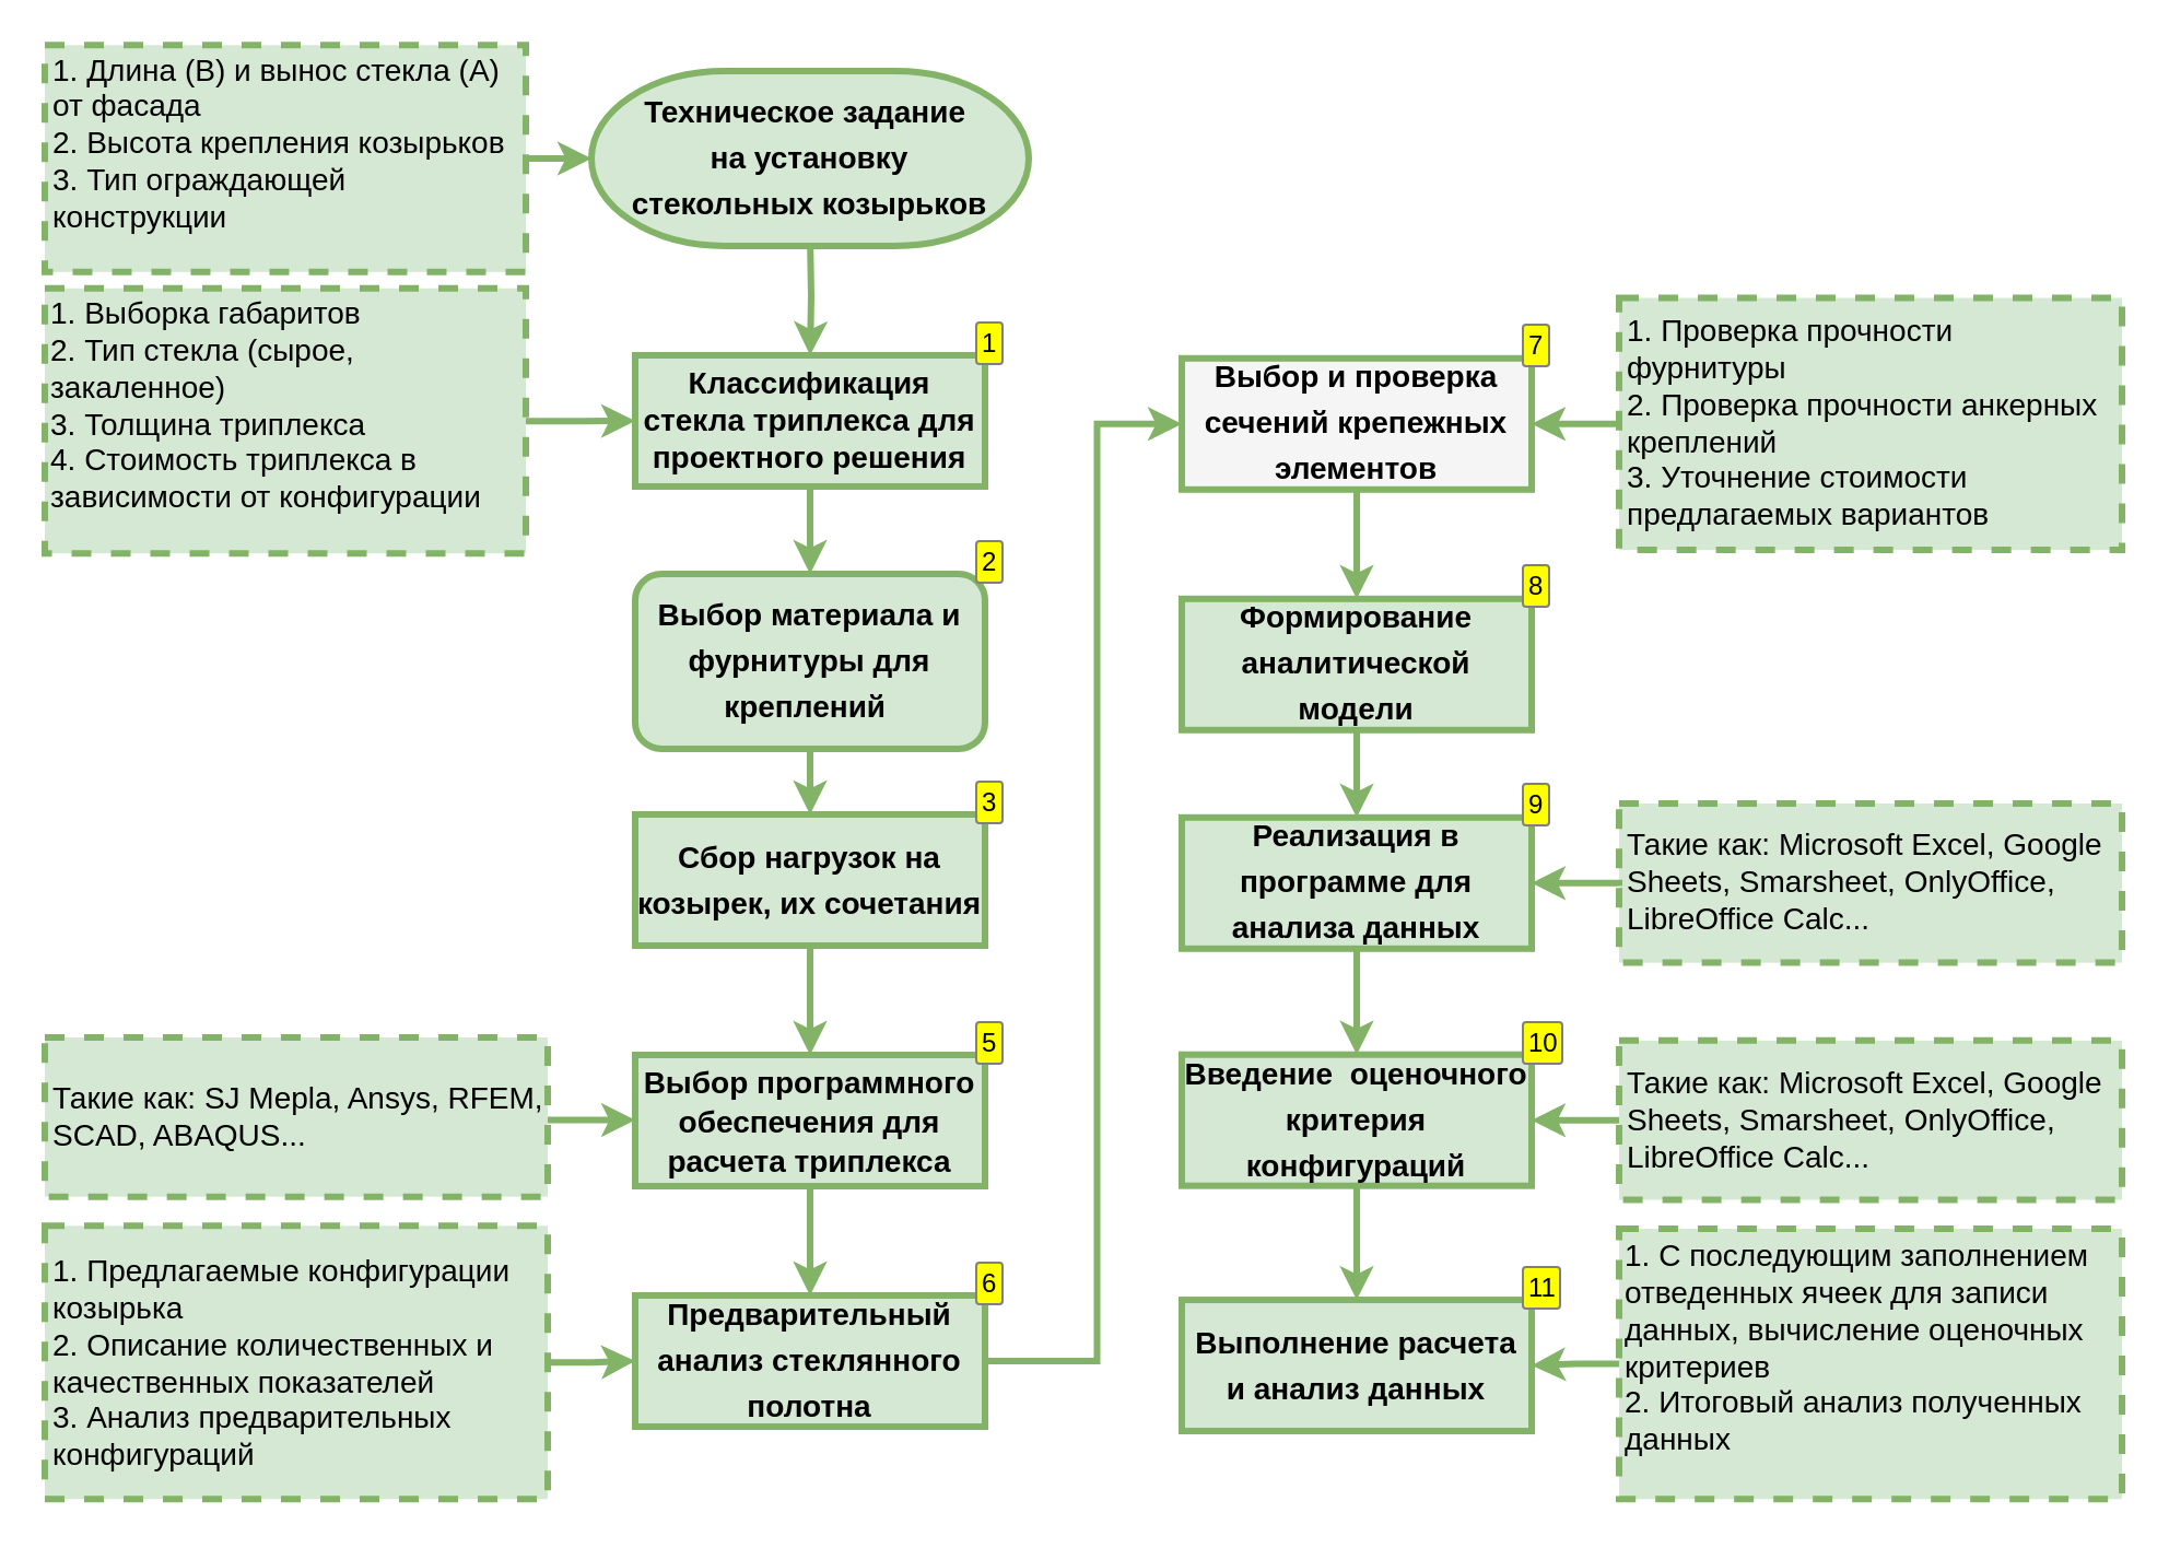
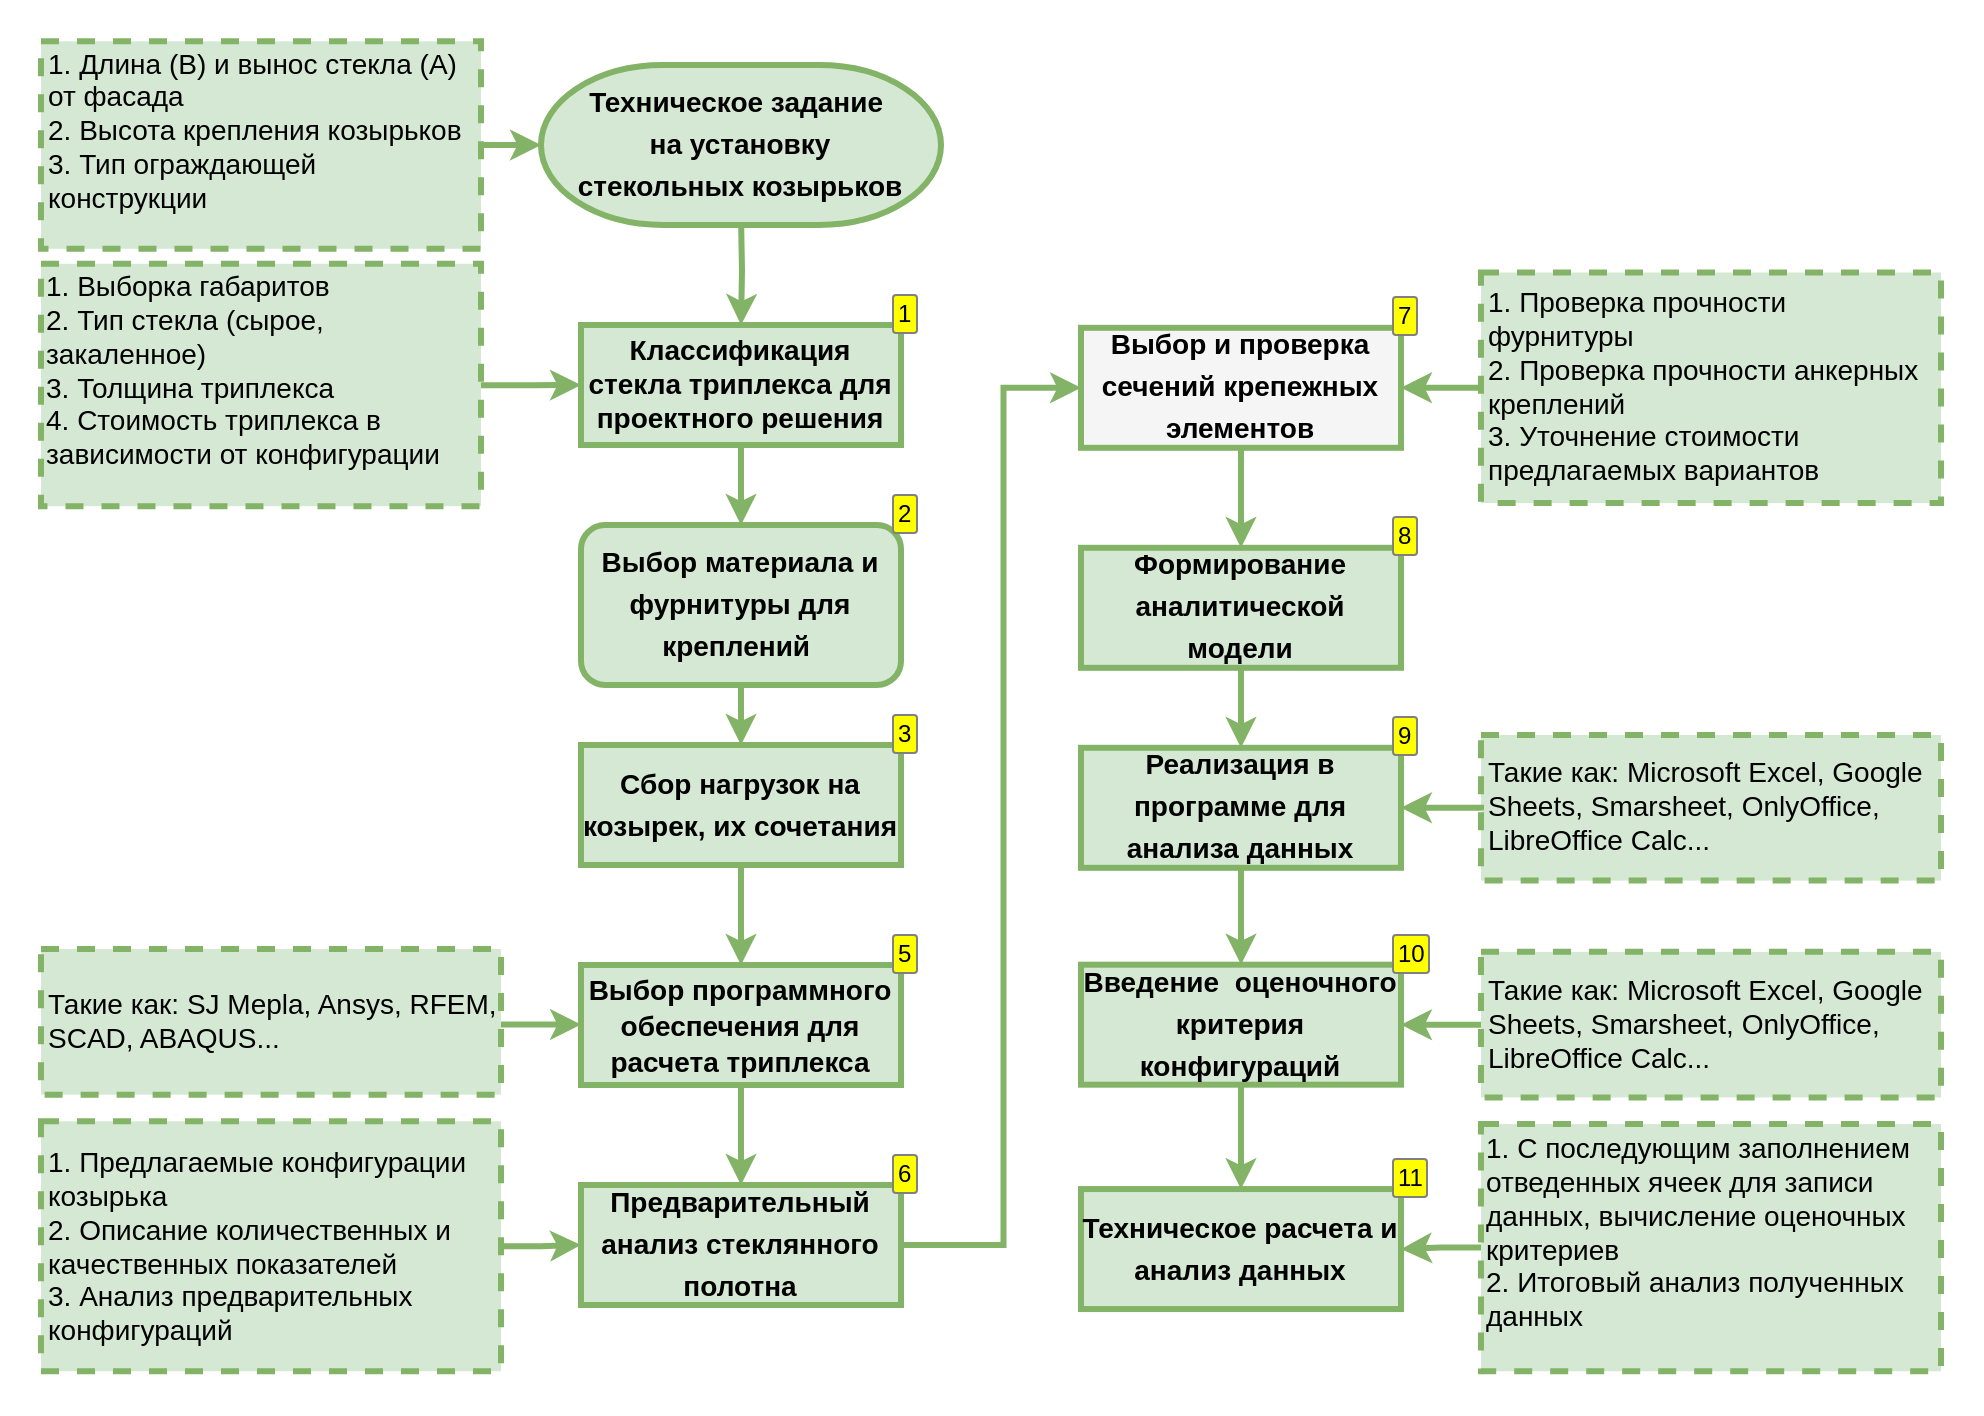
- <mxCell id="29" value="&lt;b style=&quot;font-size: 14px;&quot;&gt;&lt;span style=&quot;line-height: 150%; font-size: 14px;&quot;&gt;&lt;font style=&quot;font-size: 14px;&quot;&gt;Выполнение расчета и анализ данных&lt;/font&gt;&lt;/span&gt;&lt;/b&gt;" style="rounded=0;whiteSpace=wrap;html=1;enumerate=1;enumerateValue=11;fillColor=#d5e8d4;strokeColor=#82b366;fontFamily=Arial;fontSize=14;strokeWidth=3;" vertex="1" parent="1"><mxGeometry x="540" y="594.03" width="160" height="60" as="geometry" /></mxCell>
+ <mxCell id="29" value="&lt;b style=&quot;font-size: 14px;&quot;&gt;&lt;span style=&quot;line-height: 150%; font-size: 14px;&quot;&gt;&lt;font style=&quot;font-size: 14px;&quot;&gt;Техническое расчета и анализ данных&lt;/font&gt;&lt;/span&gt;&lt;/b&gt;" style="rounded=0;whiteSpace=wrap;html=1;enumerate=1;enumerateValue=11;fillColor=#d5e8d4;strokeColor=#82b366;fontFamily=Arial;fontSize=14;strokeWidth=3;" vertex="1" parent="1"><mxGeometry x="540" y="594.03" width="160" height="60" as="geometry" /></mxCell>
